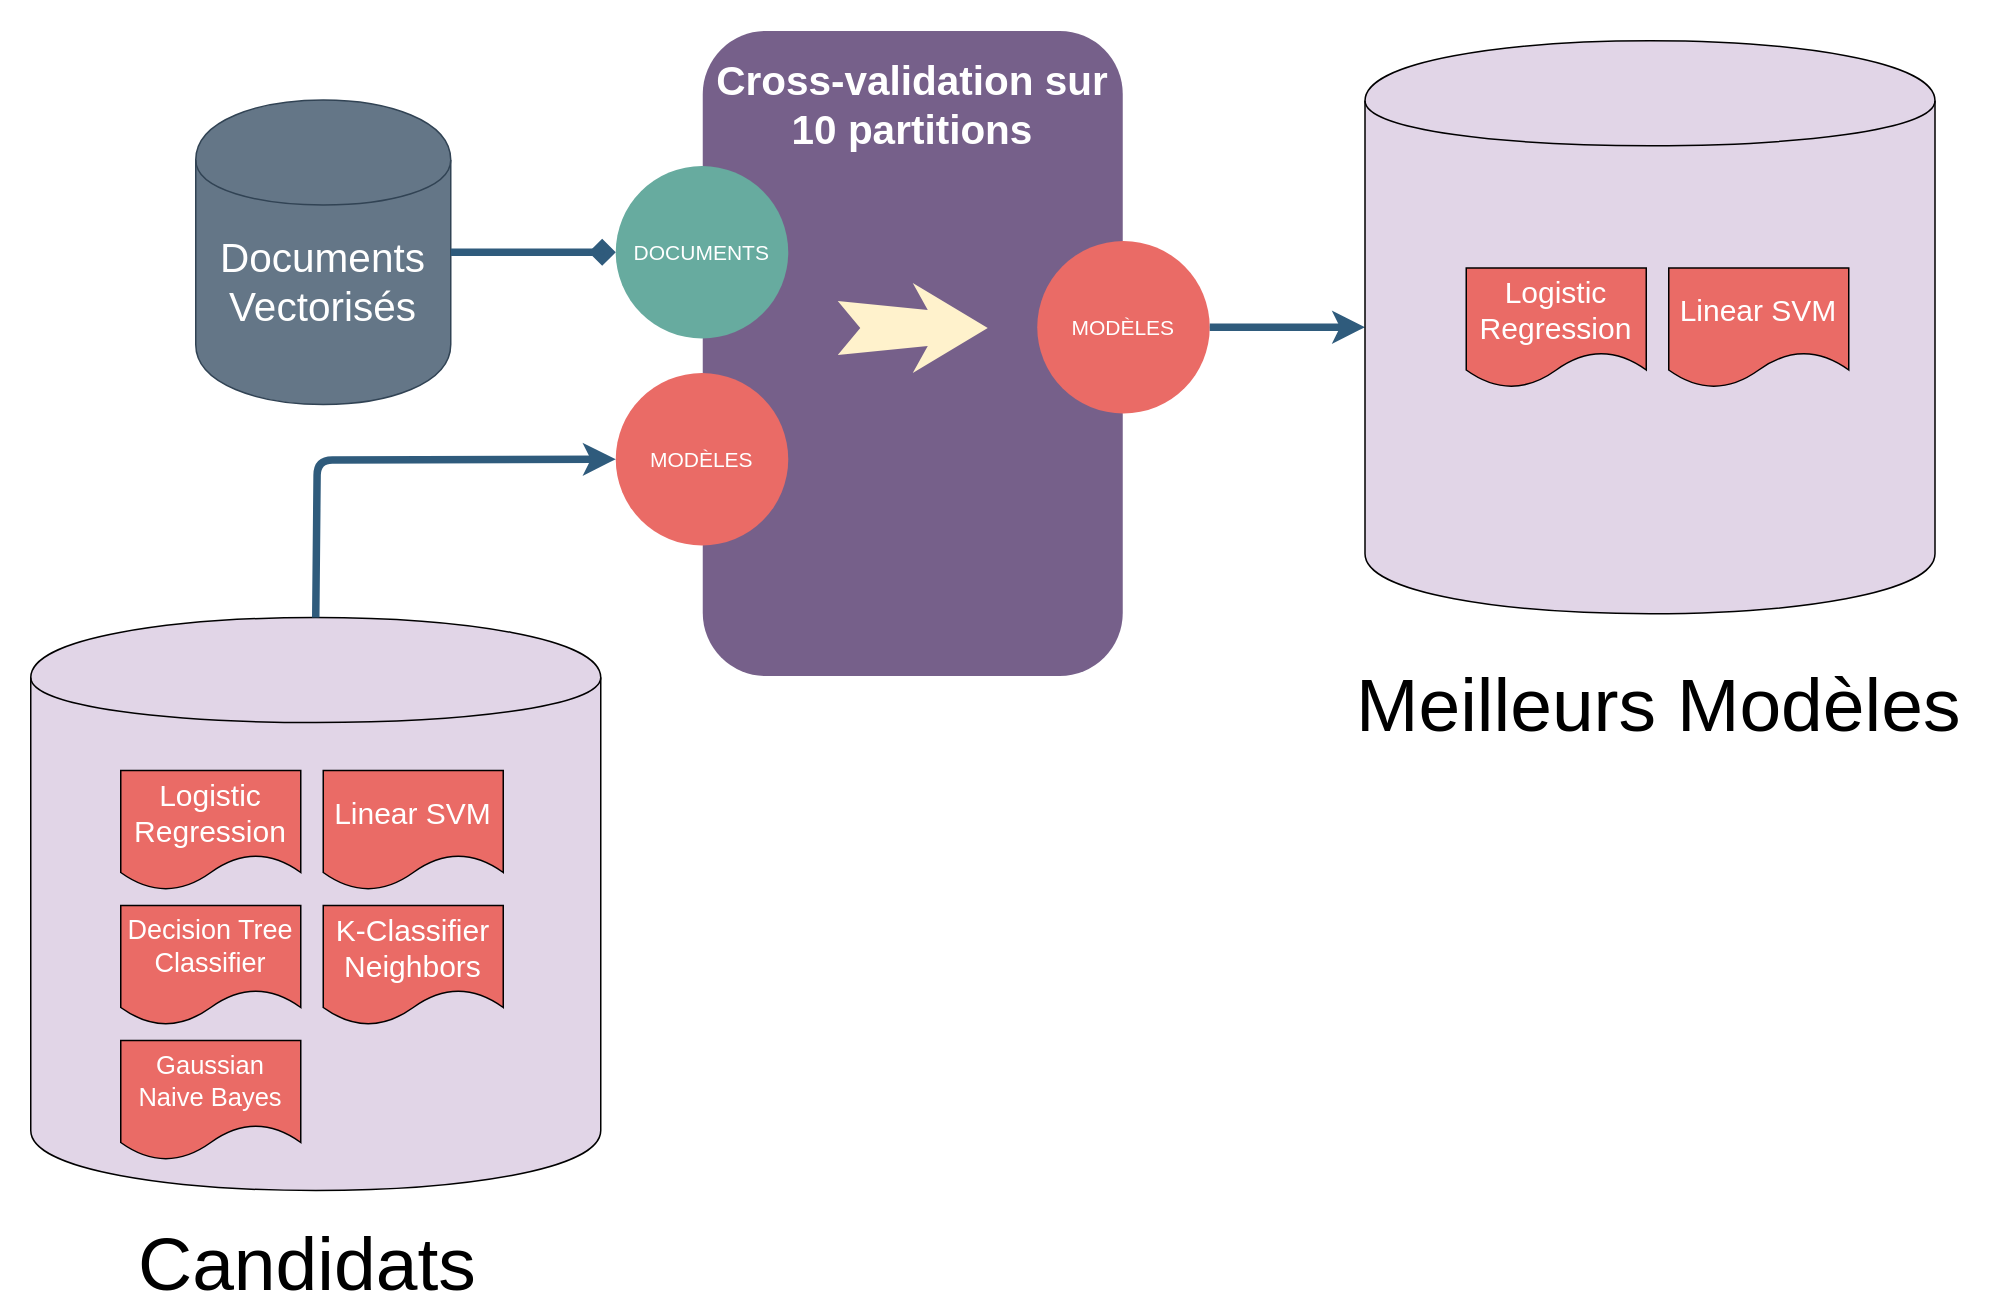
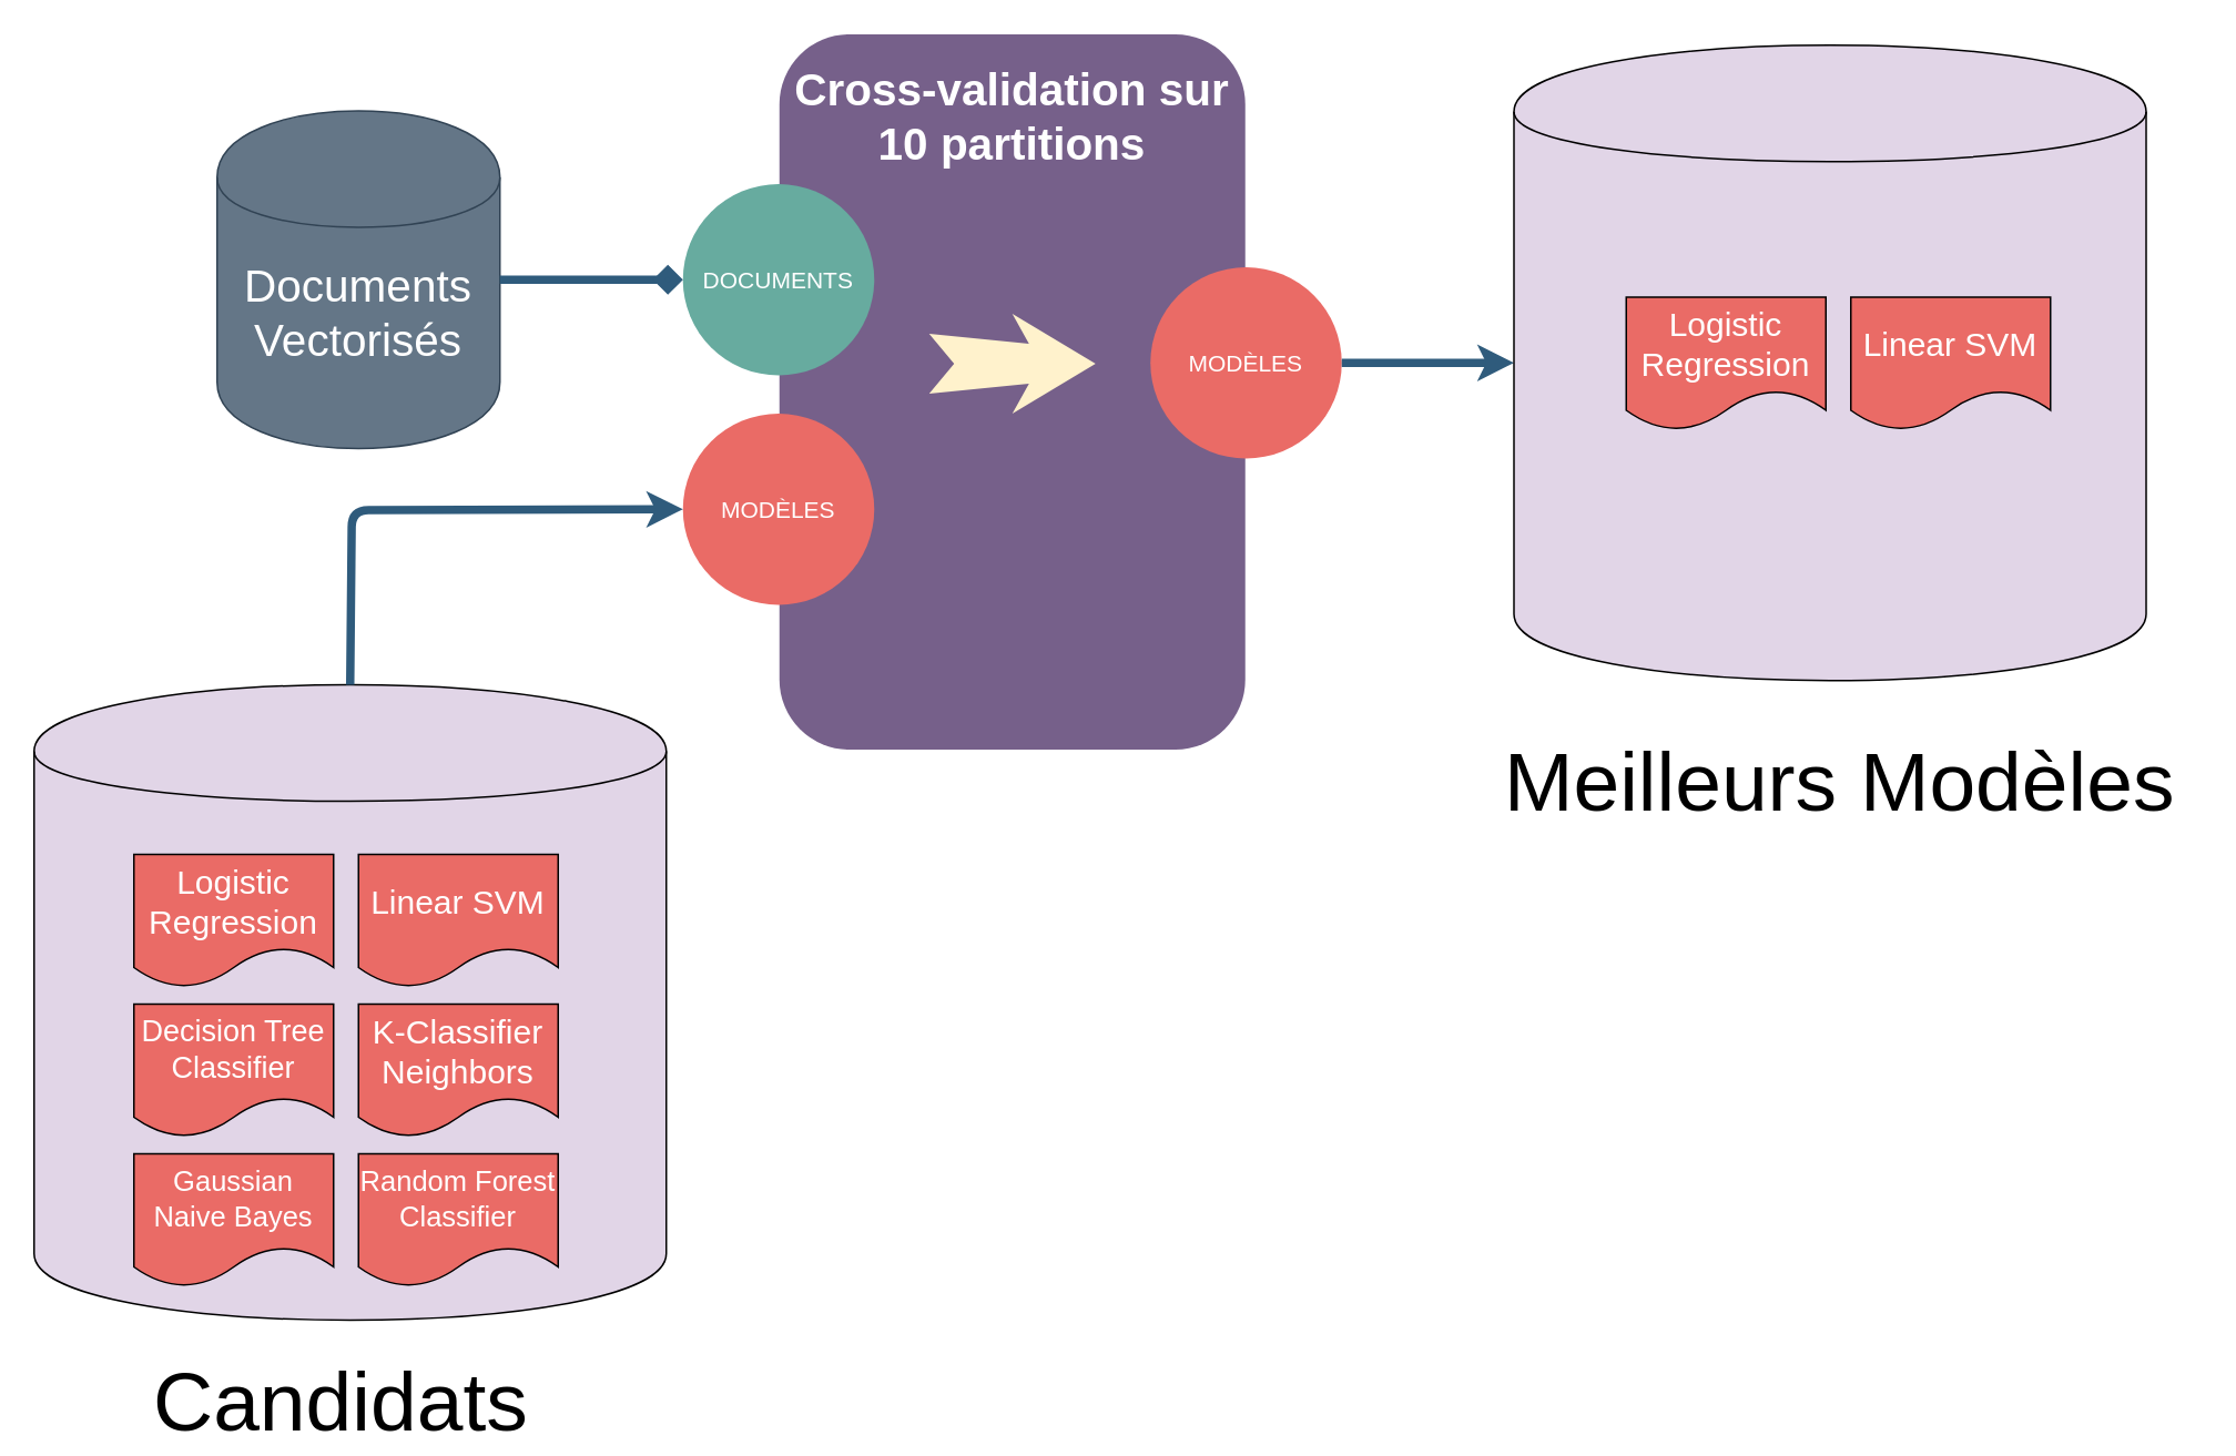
+ <mxCell id="16" value="&lt;font style=&quot;font-size: 17px&quot; color=&quot;#FFFFFF&quot;&gt;Random Forest Classifier&lt;br&gt;&lt;/font&gt;" style="shape=document;whiteSpace=wrap;html=1;boundedLbl=1;fillColor=#EA6B66;gradientColor=none;" vertex="1" parent="1"><mxGeometry x="215" y="693" width="120" height="80" as="geometry" /></mxCell>
